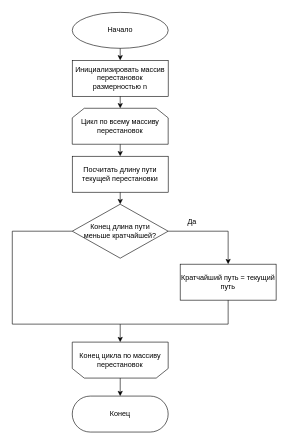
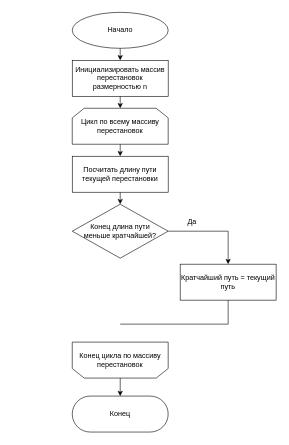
- <mxCell id="11" value="" style="endArrow=classic;html=1;rounded=0;exitX=0;exitY=0.5;exitDx=0;exitDy=0;entryX=0.5;entryY=1;entryDx=0;entryDy=0;" edge="1" parent="1" source="5" target="9"><mxGeometry width="50" height="50" relative="1" as="geometry"><mxPoint x="40" y="430" as="sourcePoint" /><mxPoint x="200" y="540" as="targetPoint" /><Array as="points"><mxPoint x="20" y="385" /><mxPoint x="20" y="540" /><mxPoint x="200" y="540" /></Array></mxGeometry></mxCell>
